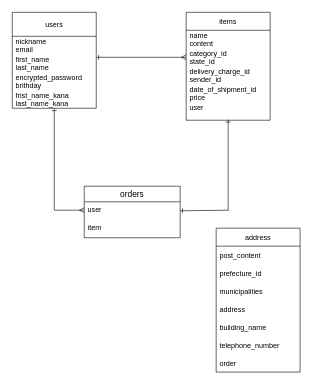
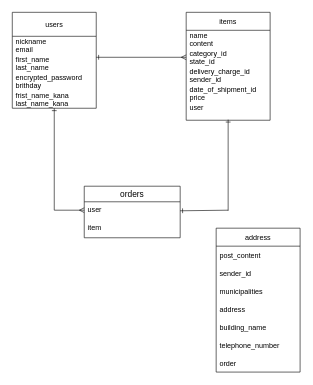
- <mxCell id="24" value="prefecture_id" style="text;strokeColor=none;fillColor=none;align=left;verticalAlign=middle;spacingLeft=4;spacingRight=4;overflow=hidden;points=[[0,0.5],[1,0.5]];portConstraint=eastwest;rotatable=0;" vertex="1" parent="22"><mxGeometry y="60" width="140" height="30" as="geometry" /></mxCell>
+ <mxCell id="24" value="sender_id" style="text;strokeColor=none;fillColor=none;align=left;verticalAlign=middle;spacingLeft=4;spacingRight=4;overflow=hidden;points=[[0,0.5],[1,0.5]];portConstraint=eastwest;rotatable=0;" vertex="1" parent="22"><mxGeometry y="60" width="140" height="30" as="geometry" /></mxCell>
